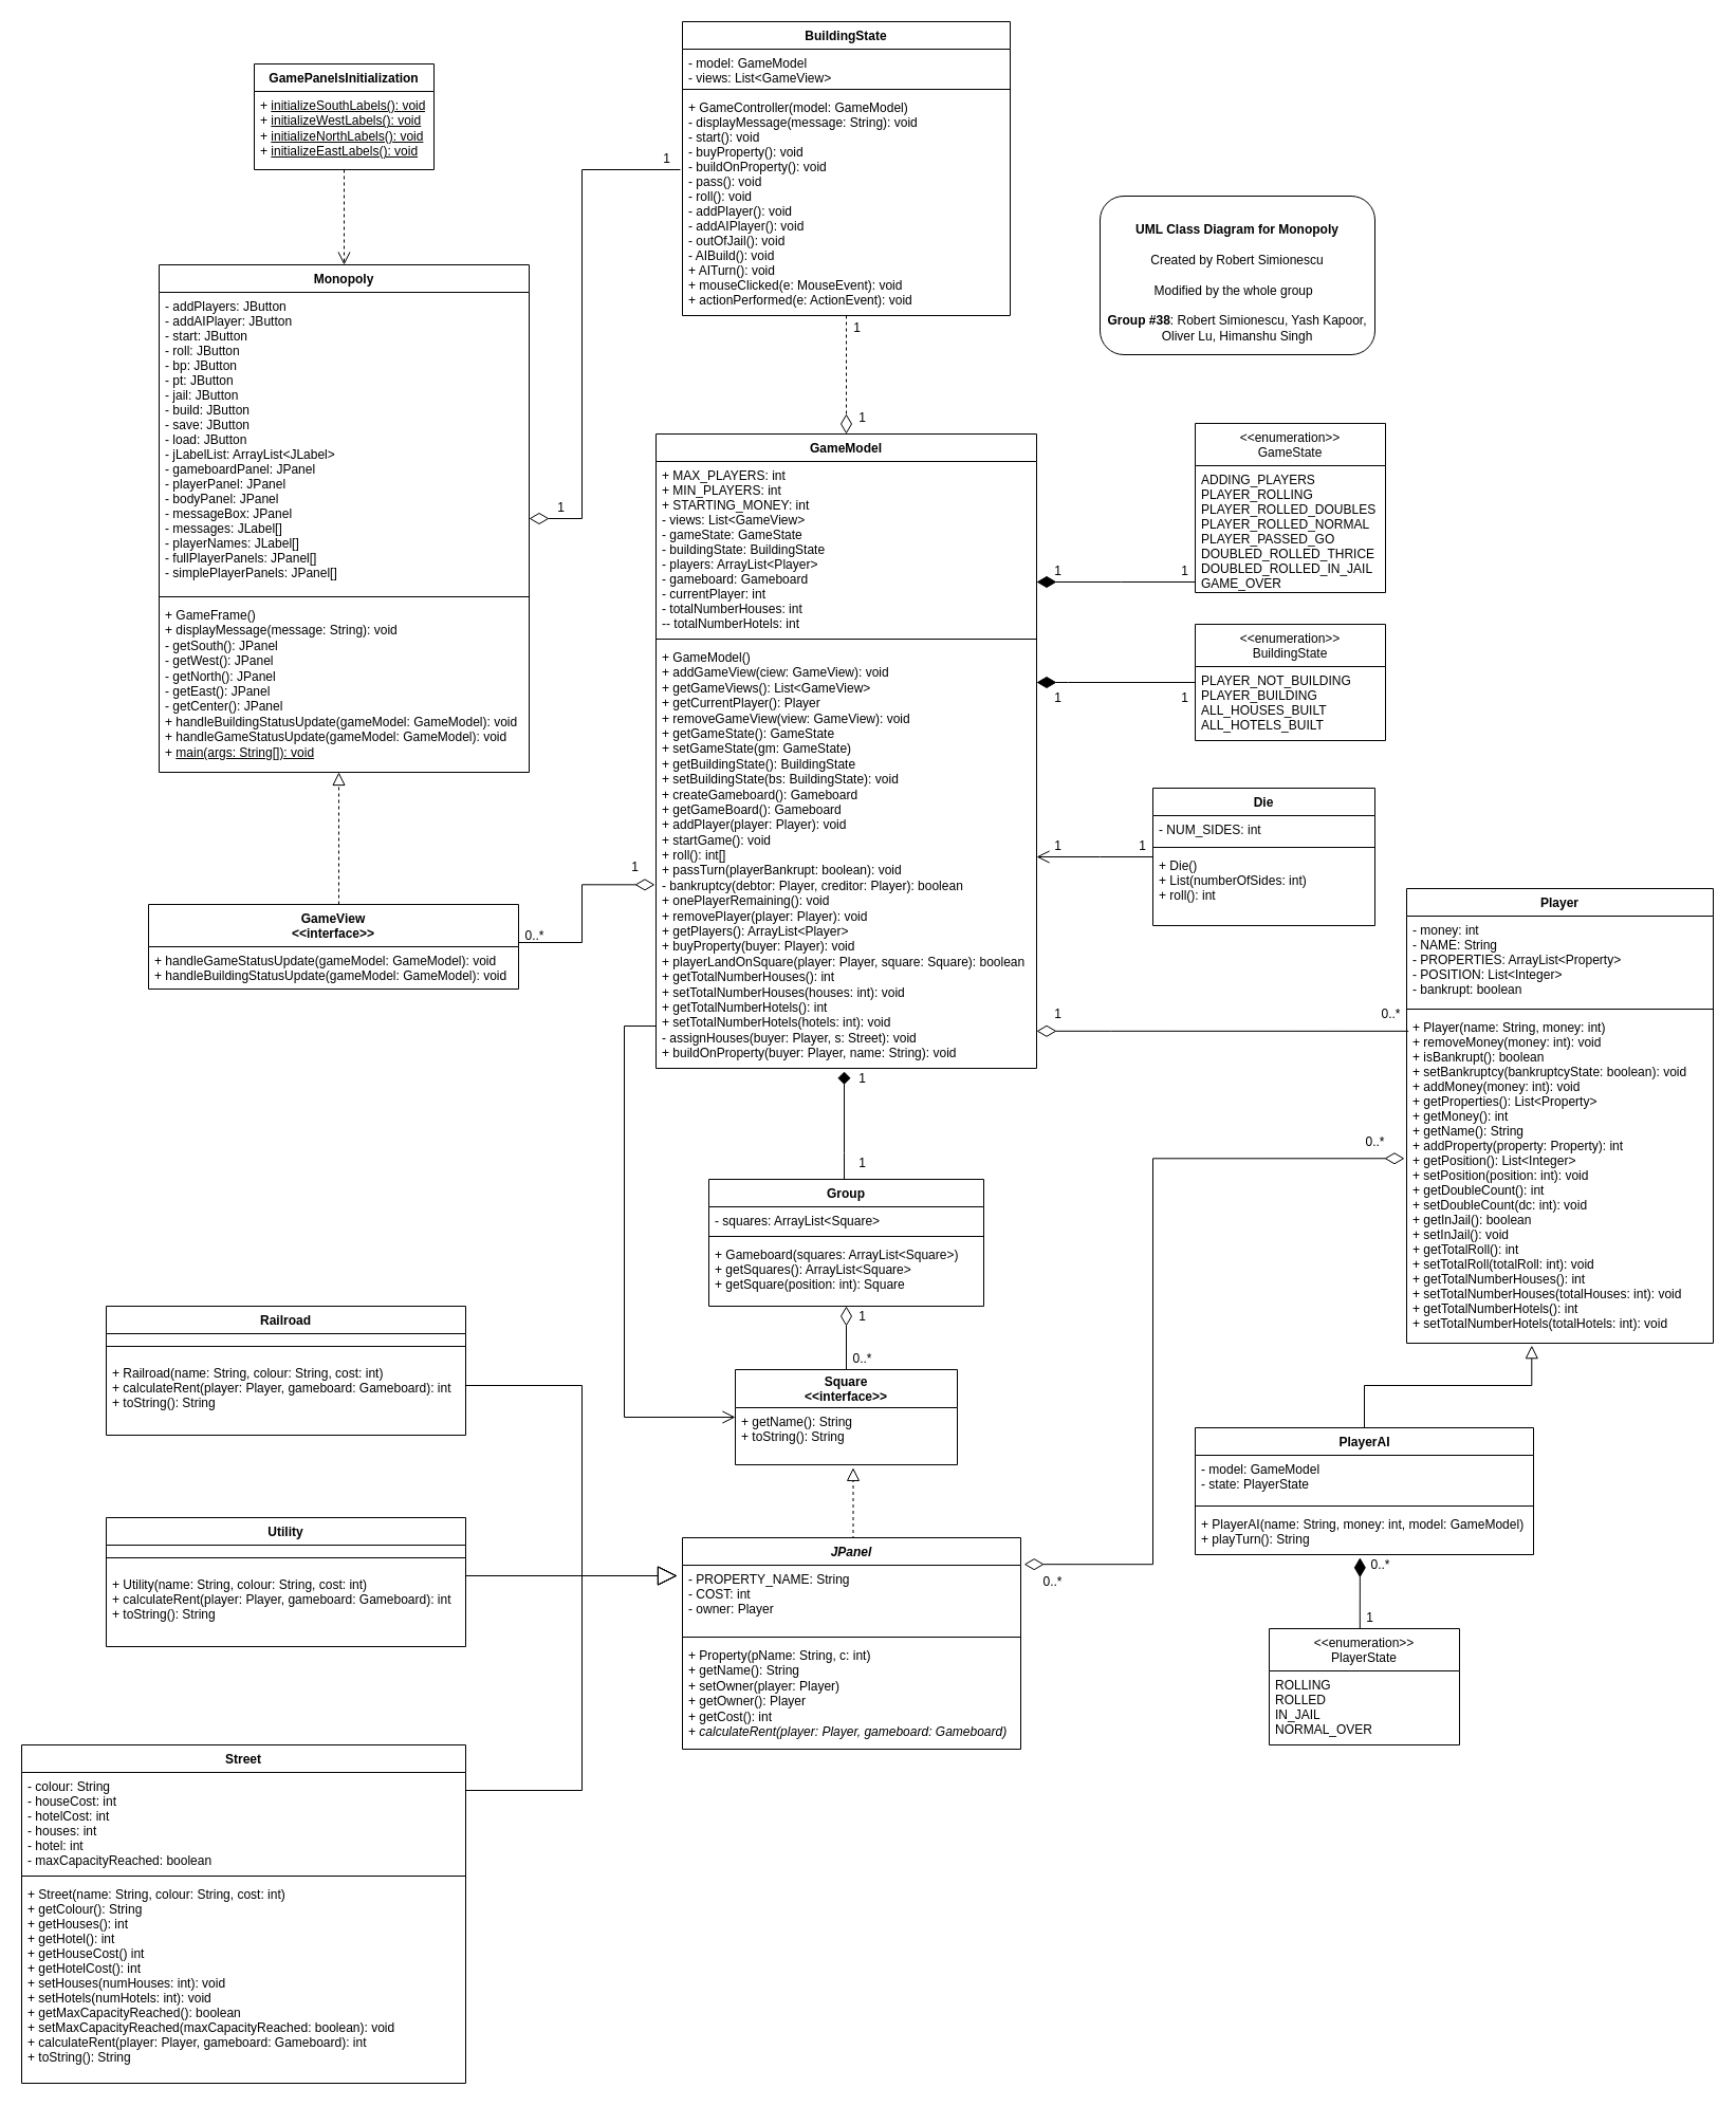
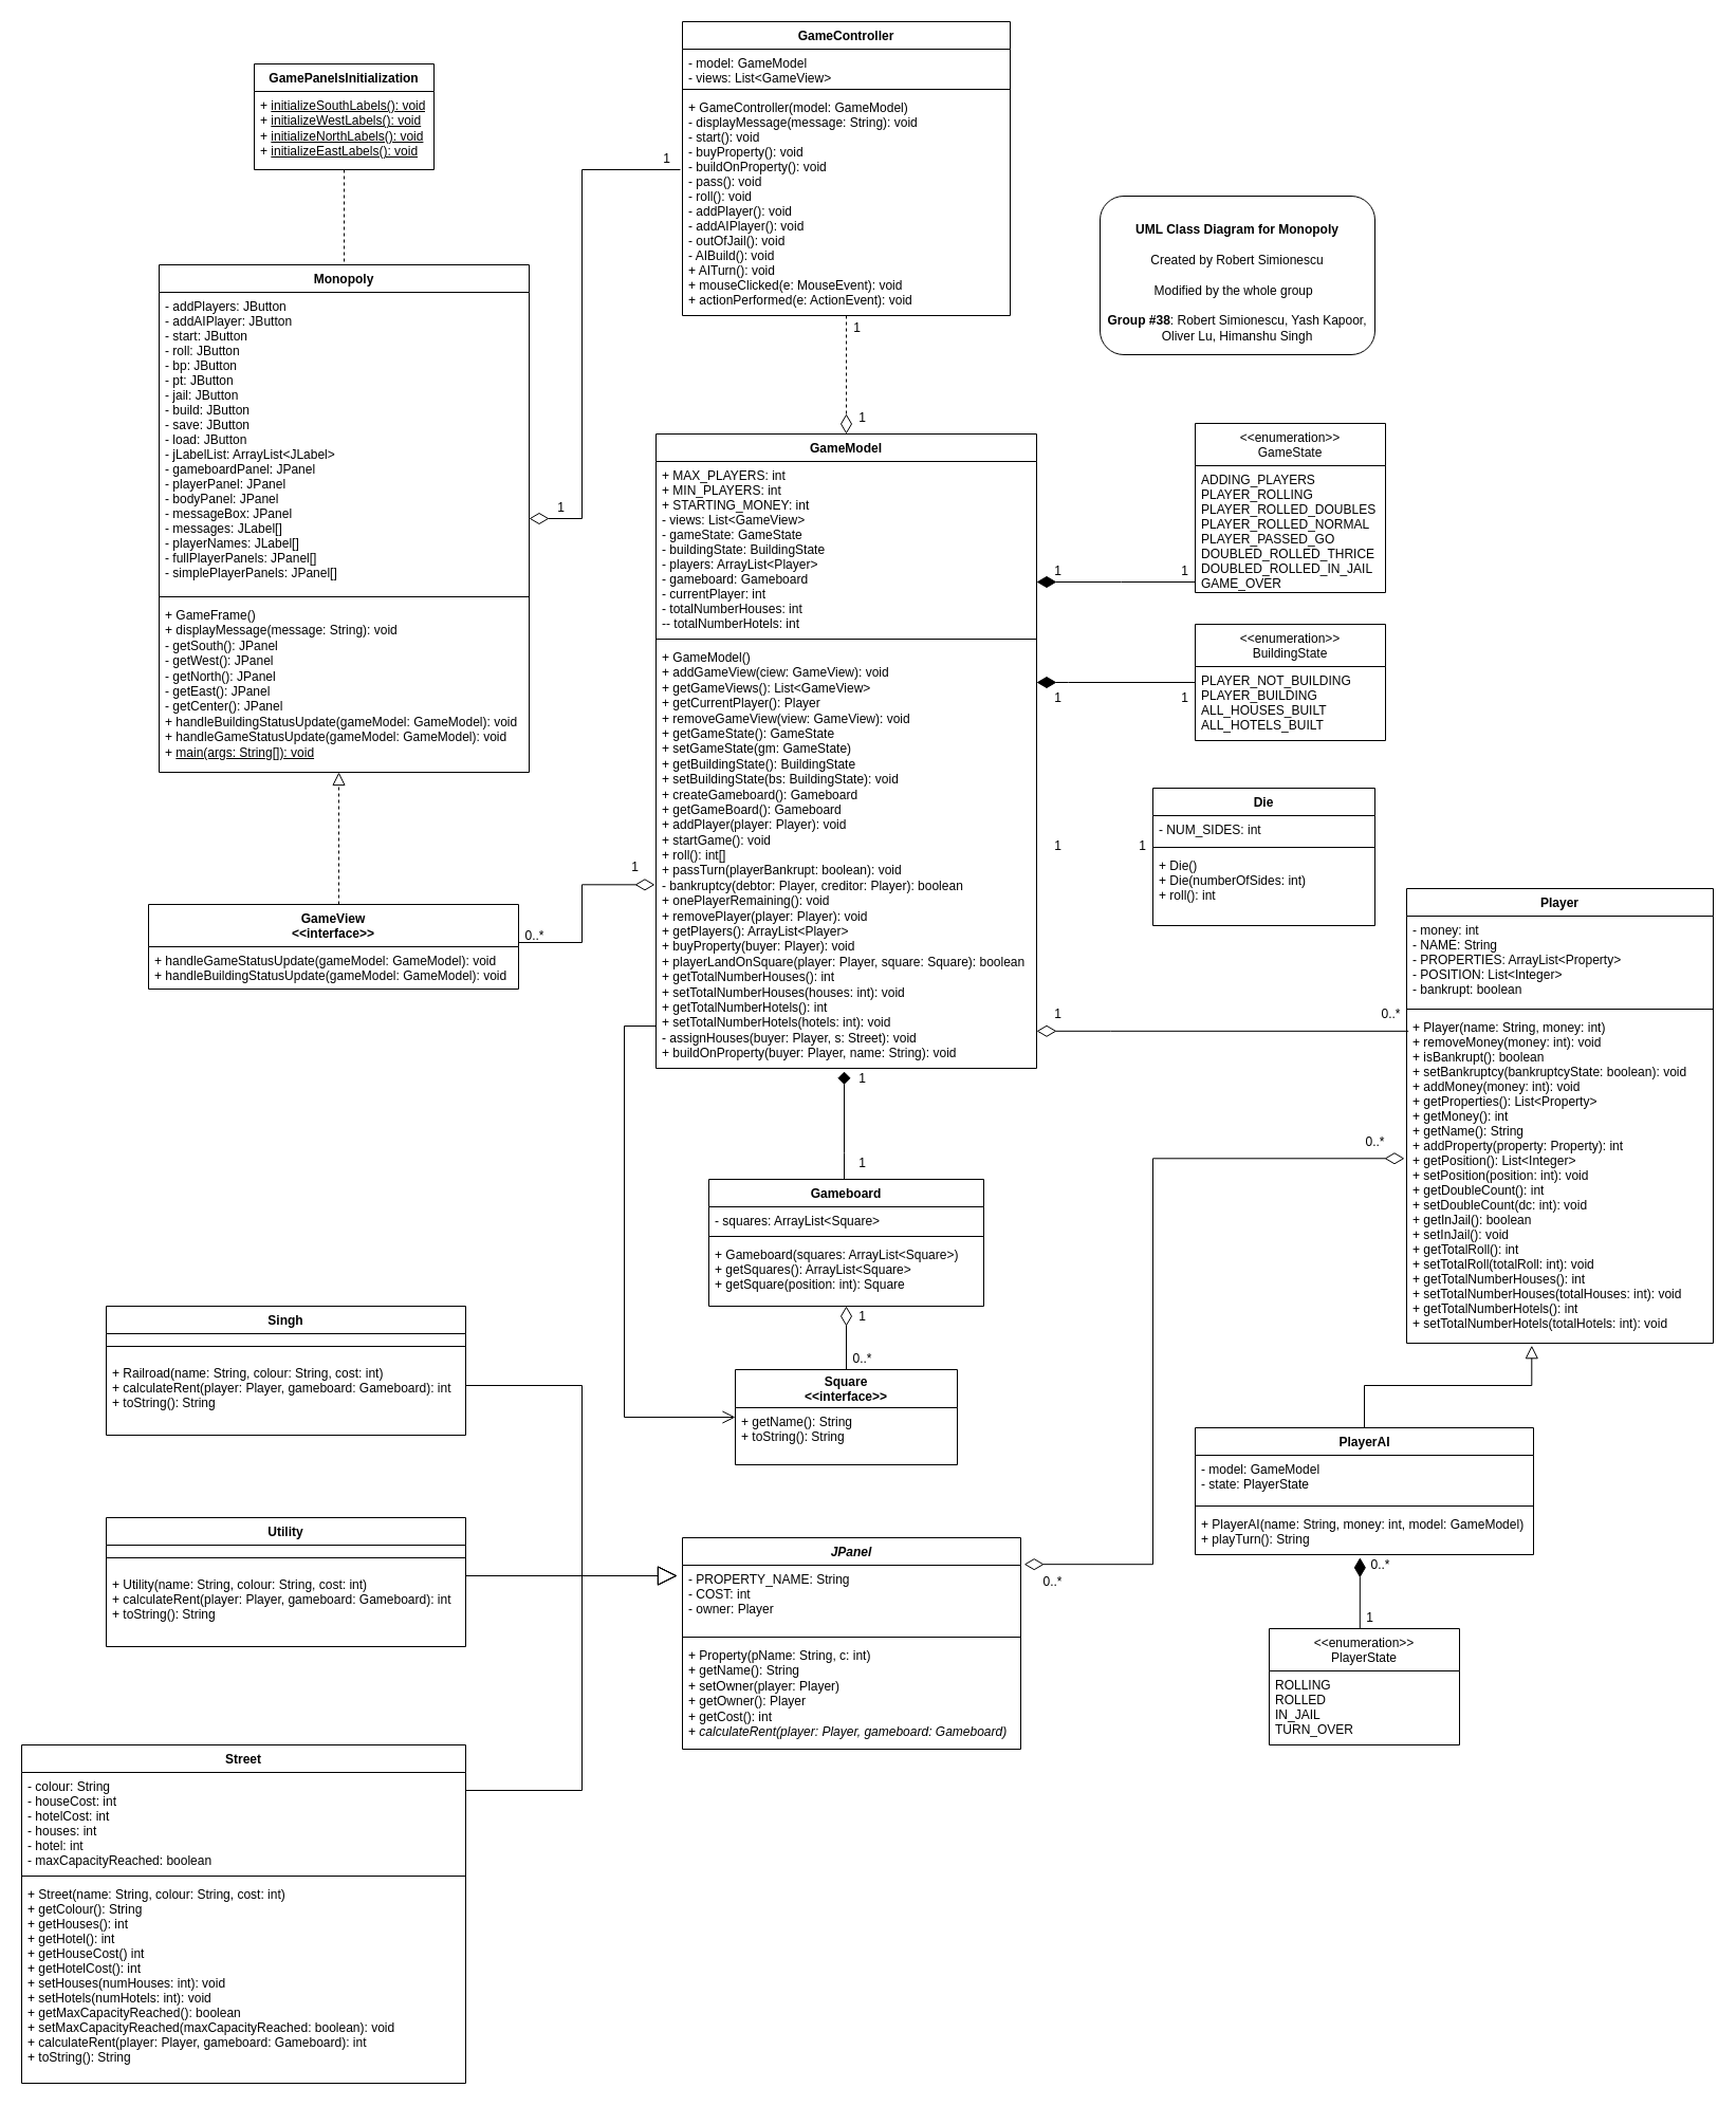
- <mxCell id="46" value="BuildingState" style="swimlane;fontStyle=1;align=center;verticalAlign=top;childLayout=stackLayout;horizontal=1;startSize=26;horizontalStack=0;resizeParent=1;resizeParentMax=0;resizeLast=0;collapsible=1;marginBottom=0;" parent="1" vertex="1"><mxGeometry x="645" y="20" width="310" height="278" as="geometry" /></mxCell>
+ <mxCell id="46" value="GameController" style="swimlane;fontStyle=1;align=center;verticalAlign=top;childLayout=stackLayout;horizontal=1;startSize=26;horizontalStack=0;resizeParent=1;resizeParentMax=0;resizeLast=0;collapsible=1;marginBottom=0;" parent="1" vertex="1"><mxGeometry x="645" y="20" width="310" height="278" as="geometry" /></mxCell>
- <mxCell id="68" style="edgeStyle=orthogonalEdgeStyle;rounded=0;orthogonalLoop=1;jettySize=auto;html=1;dashed=1;endArrow=open;endFill=0;endSize=10;" parent="1" source="69" target="29" edge="1"><mxGeometry relative="1" as="geometry" /></mxCell>
+ <mxCell id="68" style="edgeStyle=orthogonalEdgeStyle;rounded=0;orthogonalLoop=1;jettySize=auto;html=1;dashed=1;endArrow=none;endFill=0;endSize=10;" parent="1" source="69" target="29" edge="1"><mxGeometry relative="1" as="geometry" /></mxCell>
- <mxCell id="6" style="edgeStyle=orthogonalEdgeStyle;rounded=0;orthogonalLoop=1;jettySize=auto;html=1;endArrow=open;endFill=0;endSize=10;" parent="1" source="7" target="40" edge="1"><mxGeometry relative="1" as="geometry"><Array as="points"><mxPoint x="1040" y="810" /><mxPoint x="1040" y="810" /></Array></mxGeometry></mxCell>
- <mxCell id="10" value="+ Die()&#10;+ List(numberOfSides: int)&#10;+ roll(): int" style="text;strokeColor=none;fillColor=none;align=left;verticalAlign=top;spacingLeft=4;spacingRight=4;overflow=hidden;rotatable=0;points=[[0,0.5],[1,0.5]];portConstraint=eastwest;" parent="7" vertex="1"><mxGeometry y="60" width="210" height="70" as="geometry" /></mxCell>
+ <mxCell id="10" value="+ Die()&#10;+ Die(numberOfSides: int)&#10;+ roll(): int" style="text;strokeColor=none;fillColor=none;align=left;verticalAlign=top;spacingLeft=4;spacingRight=4;overflow=hidden;rotatable=0;points=[[0,0.5],[1,0.5]];portConstraint=eastwest;" parent="7" vertex="1"><mxGeometry y="60" width="210" height="70" as="geometry" /></mxCell>
- <mxCell id="2" value="Group" style="swimlane;fontStyle=1;align=center;verticalAlign=top;childLayout=stackLayout;horizontal=1;startSize=26;horizontalStack=0;resizeParent=1;resizeParentMax=0;resizeLast=0;collapsible=1;marginBottom=0;" parent="1" vertex="1"><mxGeometry x="670" y="1115" width="260" height="120" as="geometry" /></mxCell>
+ <mxCell id="2" value="Gameboard" style="swimlane;fontStyle=1;align=center;verticalAlign=top;childLayout=stackLayout;horizontal=1;startSize=26;horizontalStack=0;resizeParent=1;resizeParentMax=0;resizeLast=0;collapsible=1;marginBottom=0;" parent="1" vertex="1"><mxGeometry x="670" y="1115" width="260" height="120" as="geometry" /></mxCell>
- <mxCell id="83" value="Railroad" style="swimlane;fontStyle=1;align=center;verticalAlign=top;childLayout=stackLayout;horizontal=1;startSize=26;horizontalStack=0;resizeParent=1;resizeParentMax=0;resizeLast=0;collapsible=1;marginBottom=0;" vertex="1" parent="1"><mxGeometry x="100" y="1235" width="340" height="122" as="geometry" /></mxCell>
+ <mxCell id="83" value="Singh" style="swimlane;fontStyle=1;align=center;verticalAlign=top;childLayout=stackLayout;horizontal=1;startSize=26;horizontalStack=0;resizeParent=1;resizeParentMax=0;resizeLast=0;collapsible=1;marginBottom=0;" vertex="1" parent="1"><mxGeometry x="100" y="1235" width="340" height="122" as="geometry" /></mxCell>
- <mxCell id="21" style="edgeStyle=orthogonalEdgeStyle;rounded=0;orthogonalLoop=1;jettySize=auto;html=1;endArrow=block;endFill=0;endSize=10;dashed=1;entryX=0.531;entryY=1.053;entryDx=0;entryDy=0;entryPerimeter=0;exitX=0.5;exitY=0;exitDx=0;exitDy=0;" parent="1" source="22" target="28" edge="1"><mxGeometry relative="1" as="geometry"><mxPoint x="807" y="1490" as="sourcePoint" /><mxPoint x="810" y="1430" as="targetPoint" /><Array as="points"><mxPoint x="806" y="1454" /></Array></mxGeometry></mxCell>
- <mxCell id="93" value="ROLLING&#10;ROLLED&#10;IN_JAIL&#10;NORMAL_OVER&#10;" style="text;strokeColor=none;fillColor=none;align=left;verticalAlign=top;spacingLeft=4;spacingRight=4;overflow=hidden;rotatable=0;points=[[0,0.5],[1,0.5]];portConstraint=eastwest;" vertex="1" parent="92"><mxGeometry y="40" width="180" height="70" as="geometry" /></mxCell>
+ <mxCell id="93" value="ROLLING&#10;ROLLED&#10;IN_JAIL&#10;TURN_OVER&#10;" style="text;strokeColor=none;fillColor=none;align=left;verticalAlign=top;spacingLeft=4;spacingRight=4;overflow=hidden;rotatable=0;points=[[0,0.5],[1,0.5]];portConstraint=eastwest;" vertex="1" parent="92"><mxGeometry y="40" width="180" height="70" as="geometry" /></mxCell>
